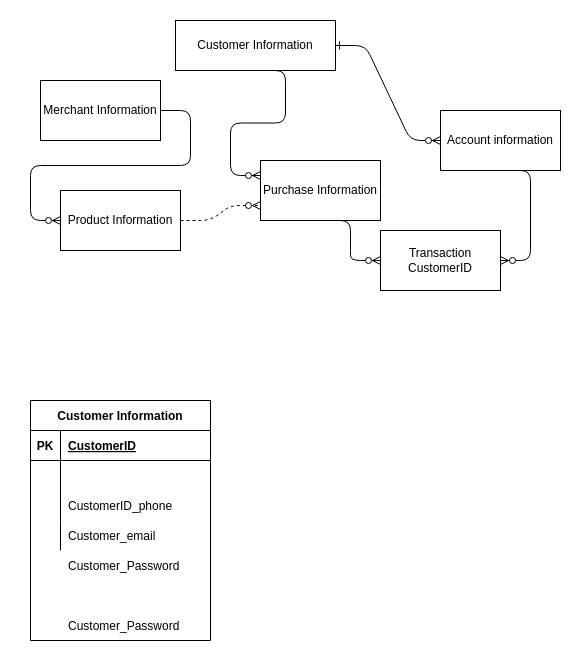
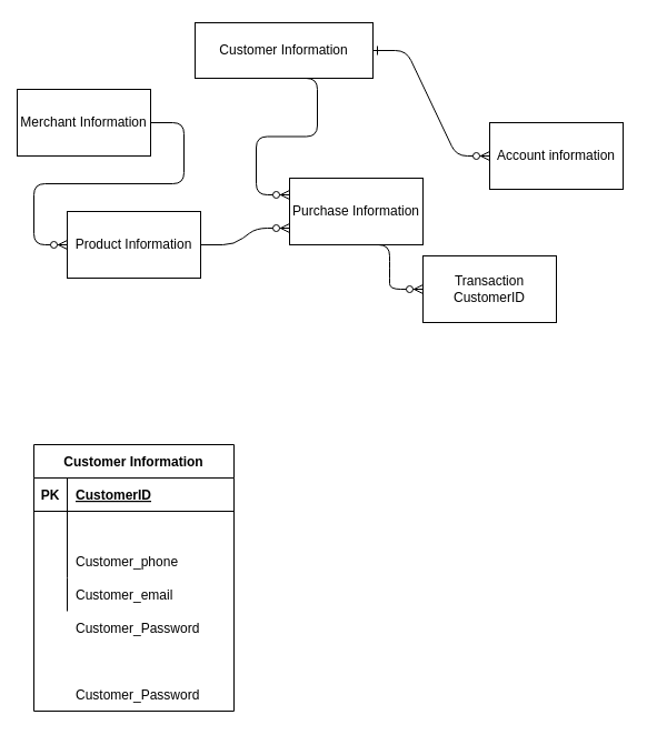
- <mxCell id="6" value="Merchant Information" style="rounded=0;whiteSpace=wrap;html=1;" vertex="1" parent="1"><mxGeometry x="40" y="80" width="120" height="60" as="geometry" /></mxCell>
+ <mxCell id="6" value="Merchant Information" style="rounded=0;whiteSpace=wrap;html=1;" vertex="1" parent="1"><mxGeometry x="15" y="80" width="120" height="60" as="geometry" /></mxCell>
- <mxCell id="12" value="" style="edgeStyle=entityRelationEdgeStyle;fontSize=12;html=1;endArrow=ERzeroToMany;endFill=1;exitX=1;exitY=0.5;exitDx=0;exitDy=0;entryX=0;entryY=0.75;entryDx=0;entryDy=0;dashed=1;" edge="1" parent="1" source="8" target="4"><mxGeometry width="100" height="100" relative="1" as="geometry"><mxPoint x="120" y="580" as="sourcePoint" /><mxPoint x="330" y="350" as="targetPoint" /></mxGeometry></mxCell>
+ <mxCell id="12" value="" style="edgeStyle=entityRelationEdgeStyle;fontSize=12;html=1;endArrow=ERzeroToMany;endFill=1;exitX=1;exitY=0.5;exitDx=0;exitDy=0;entryX=0;entryY=0.75;entryDx=0;entryDy=0;" edge="1" parent="1" source="8" target="4"><mxGeometry width="100" height="100" relative="1" as="geometry"><mxPoint x="120" y="580" as="sourcePoint" /><mxPoint x="330" y="350" as="targetPoint" /></mxGeometry></mxCell>
- <mxCell id="11" value="" style="edgeStyle=entityRelationEdgeStyle;fontSize=12;html=1;endArrow=ERzeroToMany;endFill=1;exitX=0.5;exitY=1;exitDx=0;exitDy=0;entryX=1;entryY=0.5;entryDx=0;entryDy=0;" edge="1" parent="1" source="7" target="5"><mxGeometry width="100" height="100" relative="1" as="geometry"><mxPoint x="120" y="580" as="sourcePoint" /><mxPoint x="460" y="370" as="targetPoint" /></mxGeometry></mxCell>
- <mxCell id="27" value="CustomerID_phone" style="shape=partialRectangle;connectable=0;fillColor=none;top=0;left=0;bottom=0;right=0;align=left;spacingLeft=6;overflow=hidden;" vertex="1" parent="25"><mxGeometry x="30" width="150" height="30" as="geometry" /></mxCell>
+ <mxCell id="27" value="Customer_phone" style="shape=partialRectangle;connectable=0;fillColor=none;top=0;left=0;bottom=0;right=0;align=left;spacingLeft=6;overflow=hidden;" vertex="1" parent="25"><mxGeometry x="30" width="150" height="30" as="geometry" /></mxCell>
